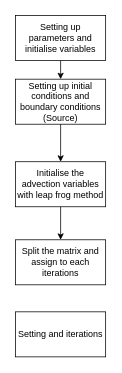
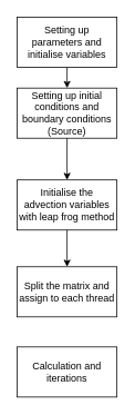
- <mxCell id="7" value="Split the matrix and assign to each iterations" style="rounded=0;whiteSpace=wrap;html=1;" vertex="1" parent="1"><mxGeometry x="20" y="319" width="120" height="60" as="geometry" /></mxCell>
+ <mxCell id="7" value="Split the matrix and assign to each thread" style="rounded=0;whiteSpace=wrap;html=1;" vertex="1" parent="1"><mxGeometry x="20" y="319" width="120" height="60" as="geometry" /></mxCell>
- <mxCell id="9" value="Setting and iterations" style="rounded=0;whiteSpace=wrap;html=1;" vertex="1" parent="1"><mxGeometry x="20" y="415" width="120" height="60" as="geometry" /></mxCell>
+ <mxCell id="9" value="Calculation and iterations" style="rounded=0;whiteSpace=wrap;html=1;" vertex="1" parent="1"><mxGeometry x="20" y="415" width="120" height="60" as="geometry" /></mxCell>
